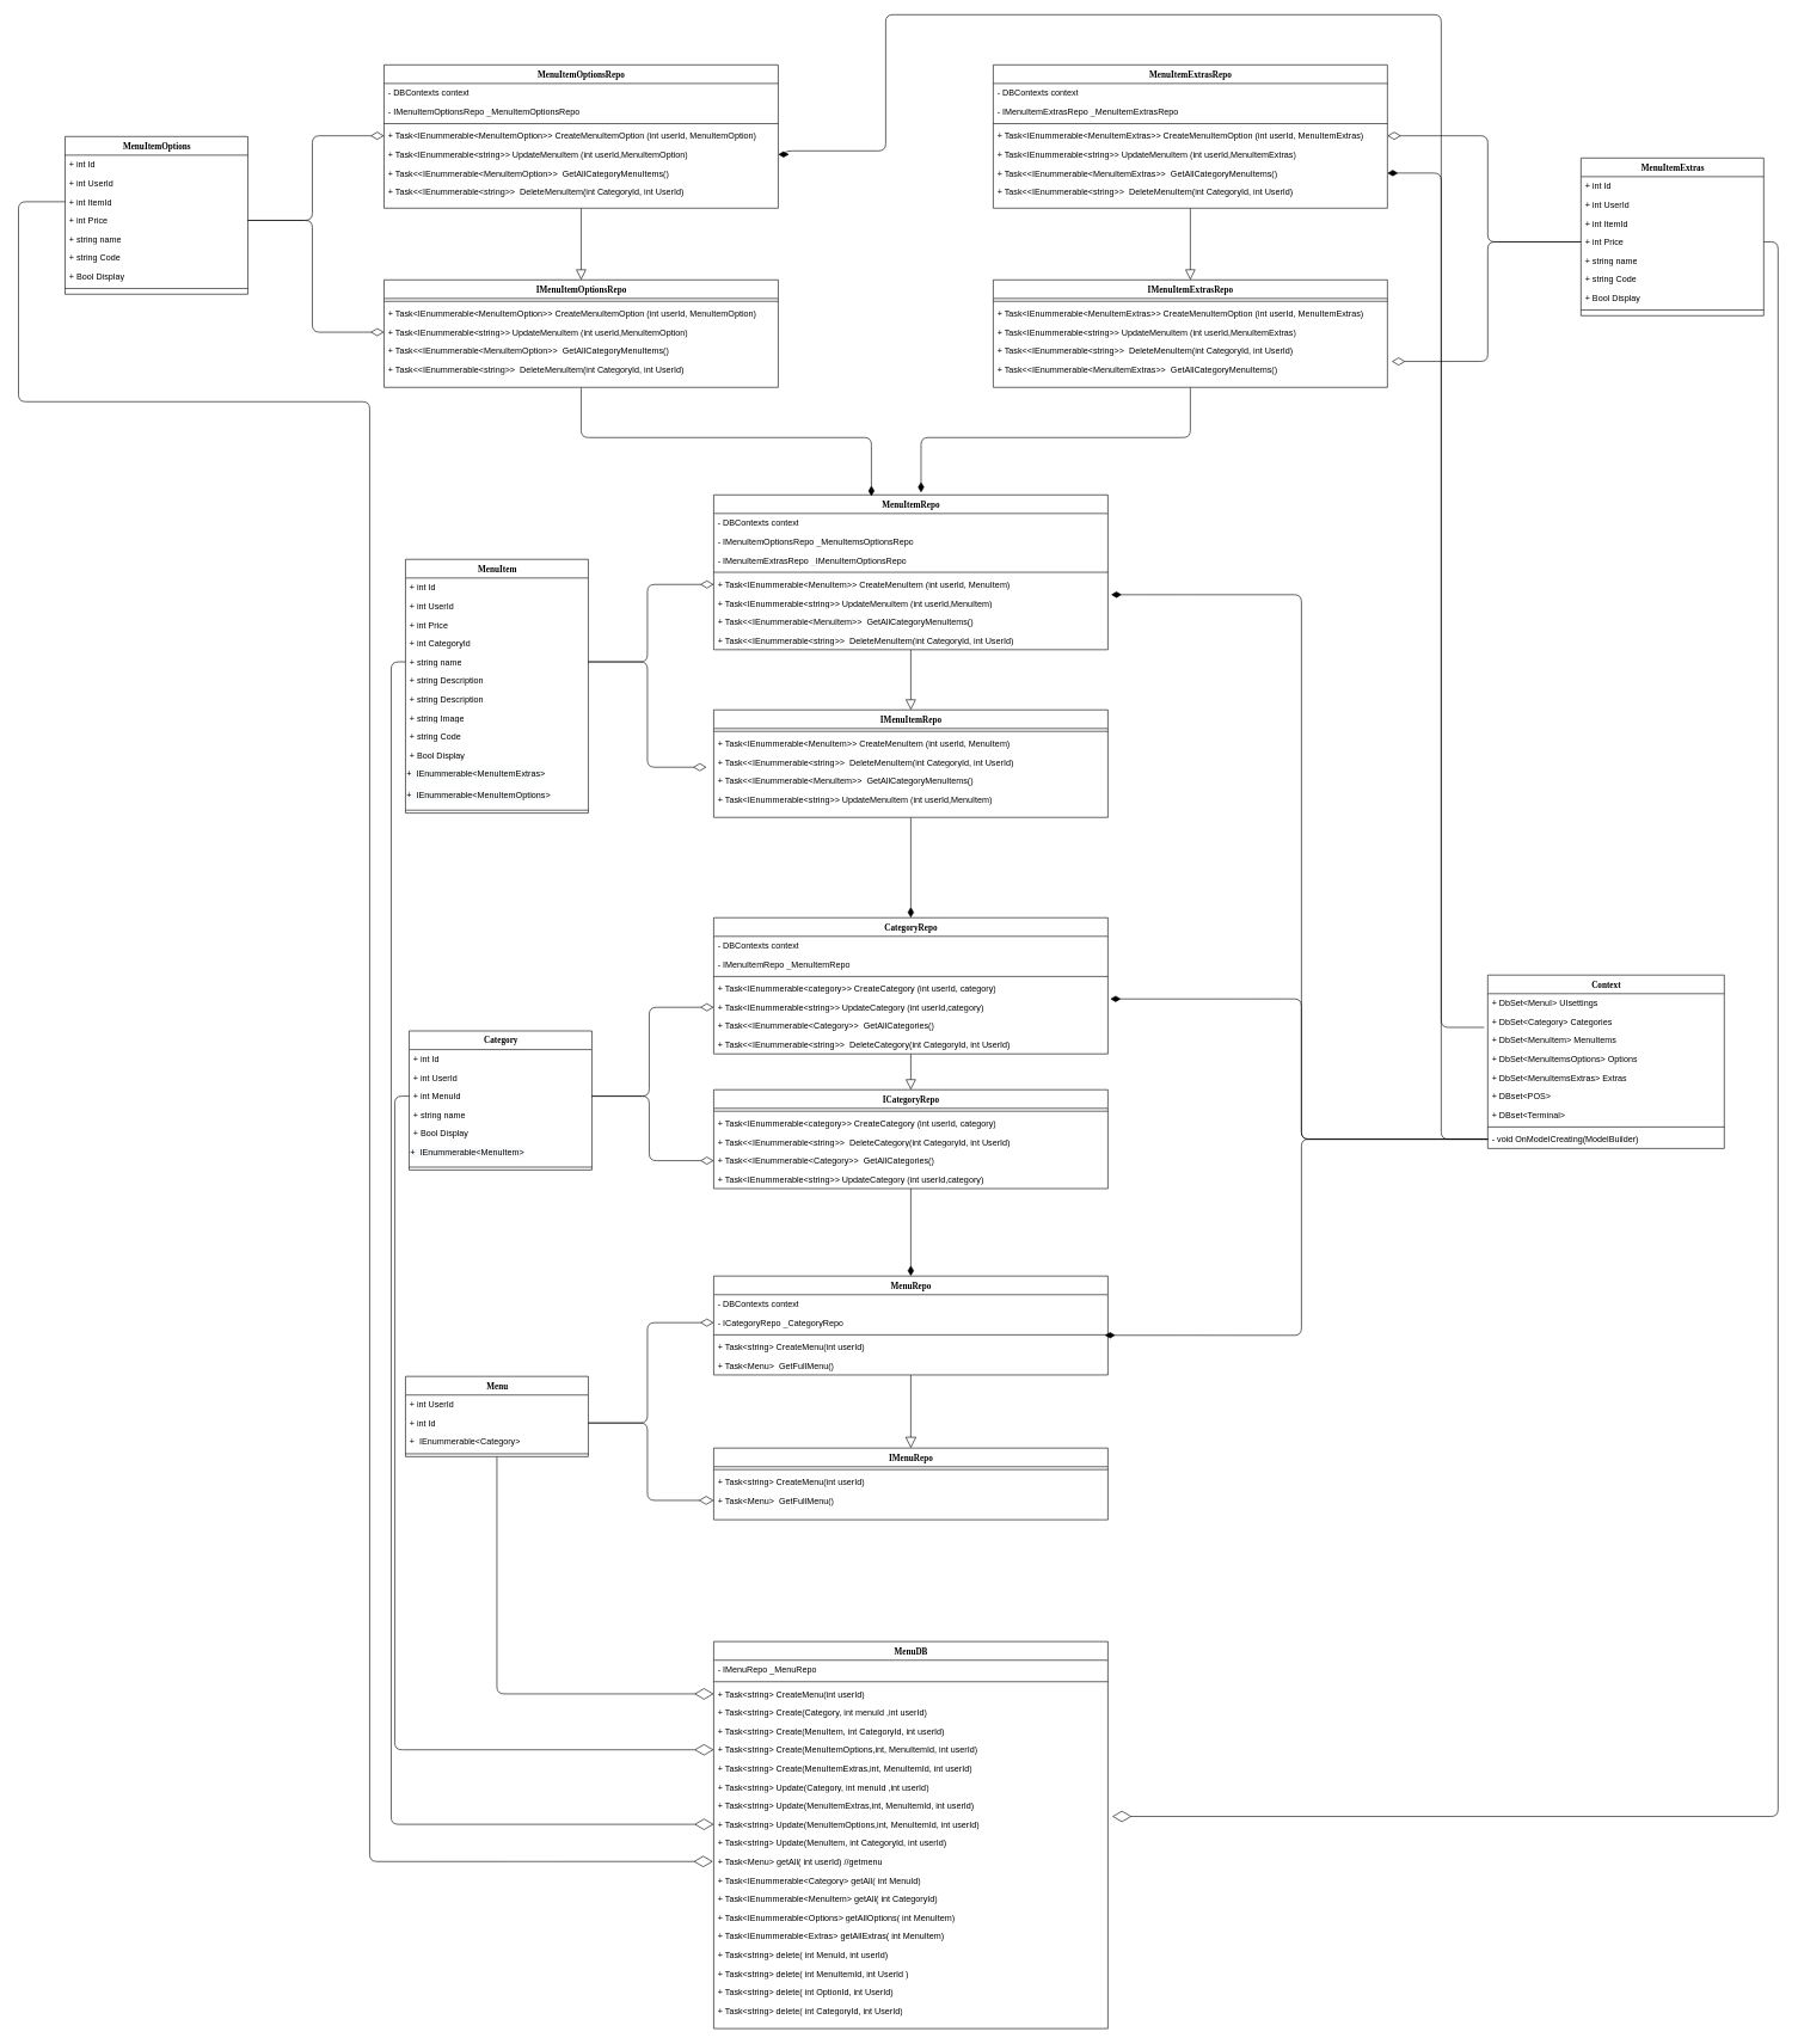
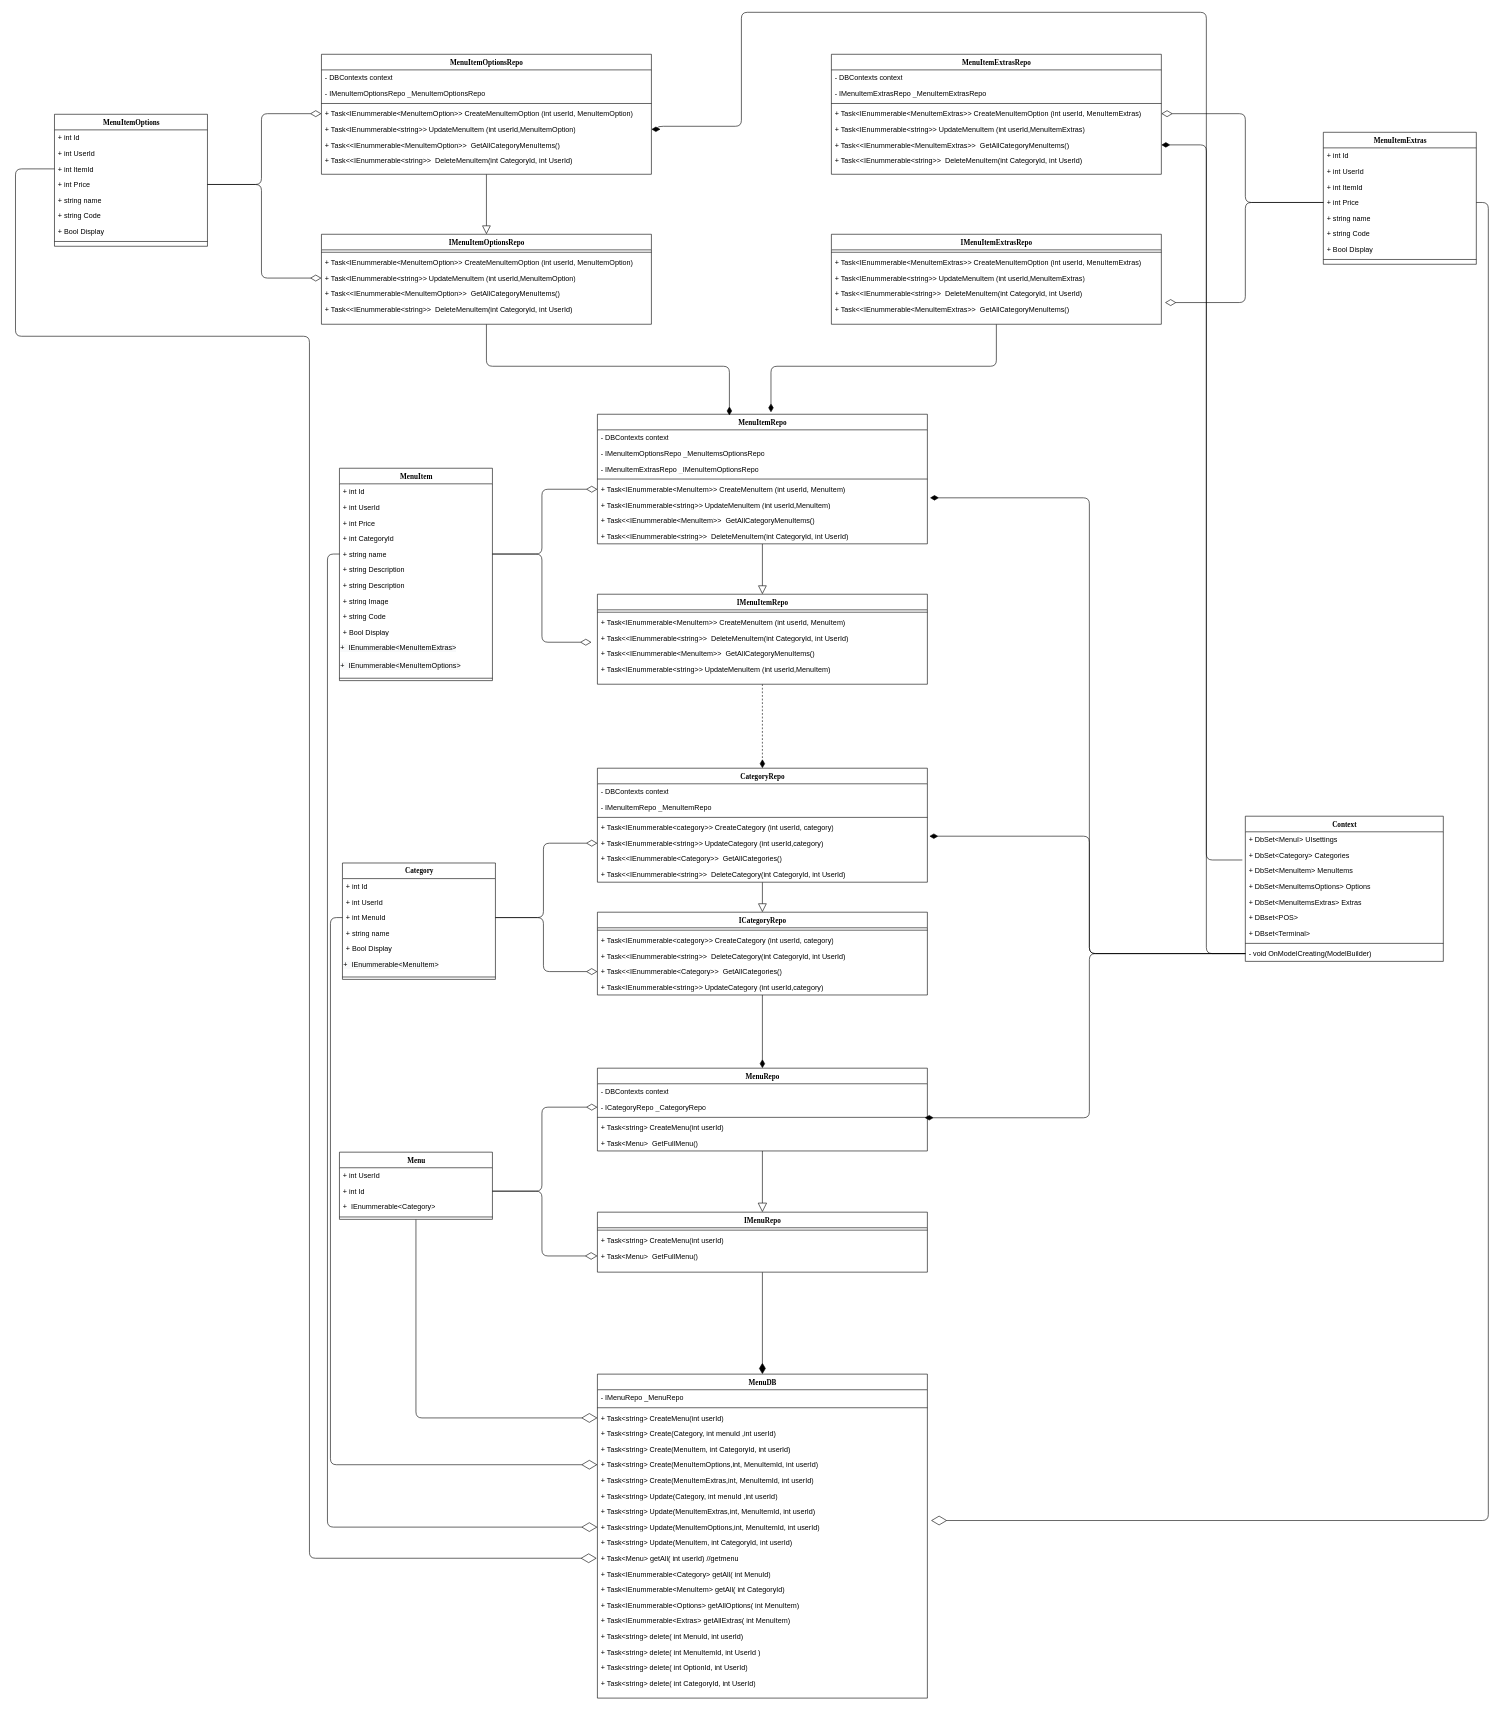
- <mxCell id="80" style="edgeStyle=orthogonalEdgeStyle;rounded=0;orthogonalLoop=1;jettySize=auto;html=1;exitX=0.5;exitY=1;exitDx=0;exitDy=0;startArrow=none;startFill=0;startSize=13;endArrow=block;endFill=0;endSize=12;" edge="1" parent="1" source="81" target="74"><mxGeometry relative="1" as="geometry" /></mxCell>
- <mxCell id="40" style="edgeStyle=orthogonalEdgeStyle;rounded=0;orthogonalLoop=1;jettySize=auto;html=1;exitX=0.5;exitY=1;exitDx=0;exitDy=0;entryX=0.5;entryY=0;entryDx=0;entryDy=0;startArrow=none;startFill=0;startSize=13;endArrow=diamondThin;endFill=1;endSize=12;" edge="1" parent="1" source="41" target="32"><mxGeometry relative="1" as="geometry" /></mxCell>
+ <mxCell id="40" style="edgeStyle=orthogonalEdgeStyle;rounded=0;orthogonalLoop=1;jettySize=auto;html=1;exitX=0.5;exitY=1;exitDx=0;exitDy=0;entryX=0.5;entryY=0;entryDx=0;entryDy=0;startArrow=none;startFill=0;startSize=13;endArrow=diamondThin;endFill=1;endSize=12;dashed=1;" edge="1" parent="1" source="41" target="32"><mxGeometry relative="1" as="geometry" /></mxCell>
+ <mxCell id="3" style="edgeStyle=orthogonalEdgeStyle;rounded=1;orthogonalLoop=1;jettySize=auto;html=1;exitX=0.5;exitY=1;exitDx=0;exitDy=0;entryX=0.5;entryY=0;entryDx=0;entryDy=0;startArrow=none;startFill=0;startSize=13;endArrow=diamondThin;endFill=1;endSize=16;" edge="1" parent="1" source="4" target="150"><mxGeometry relative="1" as="geometry" /></mxCell>
